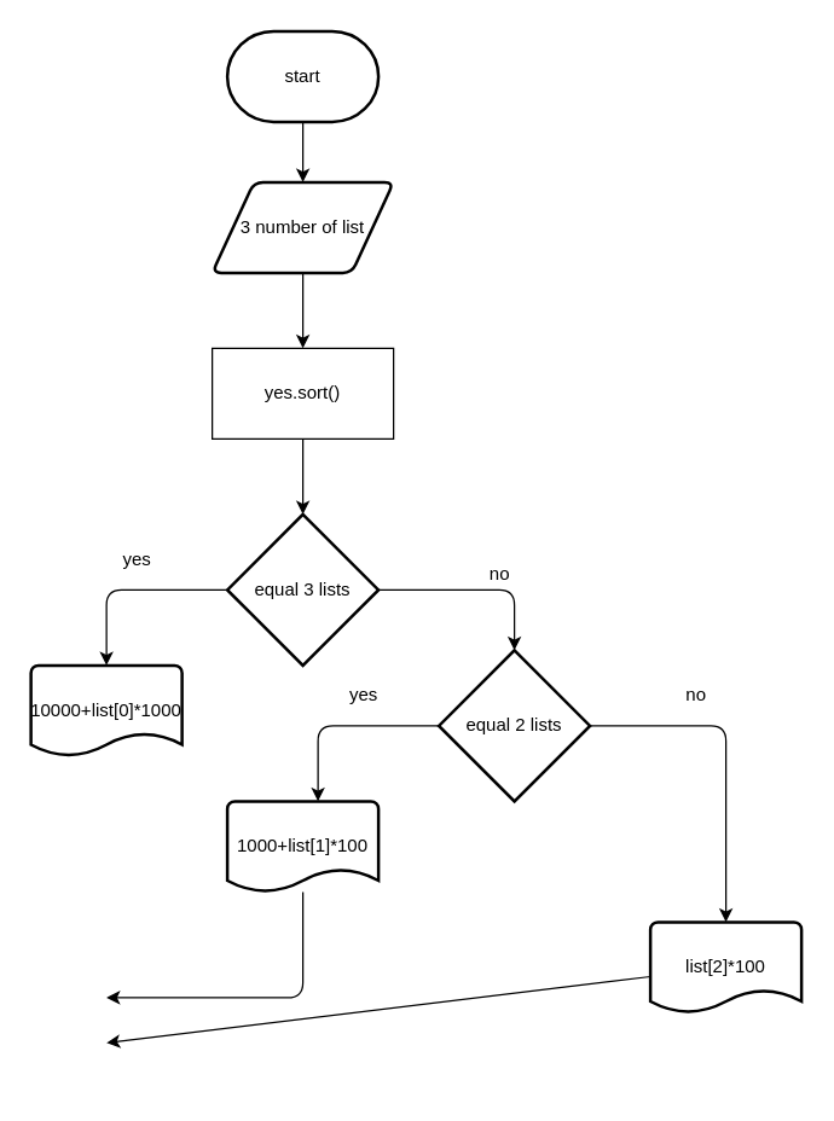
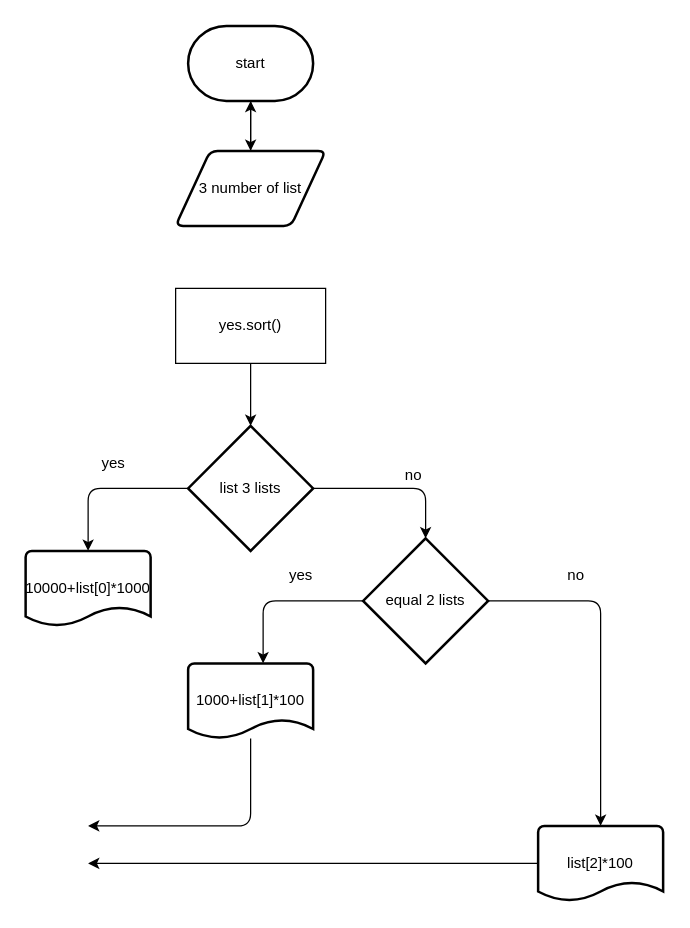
- <mxCell id="4" style="edgeStyle=orthogonalEdgeStyle;rounded=0;orthogonalLoop=1;jettySize=auto;html=1;entryX=0.5;entryY=0;entryDx=0;entryDy=0;" edge="1" parent="1" source="5" target="18"><mxGeometry relative="1" as="geometry" /></mxCell>
+ <mxCell id="4" style="edgeStyle=orthogonalEdgeStyle;rounded=0;orthogonalLoop=1;jettySize=auto;html=1;" edge="1" parent="1" source="5" target="3"><mxGeometry relative="1" as="geometry" /></mxCell>
- <mxCell id="8" value="equal 3 lists" style="strokeWidth=2;html=1;shape=mxgraph.flowchart.decision;whiteSpace=wrap;" parent="1" vertex="1"><mxGeometry x="150" y="340" width="100" height="100" as="geometry" /></mxCell>
+ <mxCell id="8" value="list 3 lists" style="strokeWidth=2;html=1;shape=mxgraph.flowchart.decision;whiteSpace=wrap;" parent="1" vertex="1"><mxGeometry x="150" y="340" width="100" height="100" as="geometry" /></mxCell>
- <mxCell id="16" value="list[2]*100" style="strokeWidth=2;html=1;shape=mxgraph.flowchart.document2;whiteSpace=wrap;size=0.25;" parent="1" vertex="1"><mxGeometry x="430" y="610" width="100" height="60" as="geometry" /></mxCell>
+ <mxCell id="16" value="list[2]*100" style="strokeWidth=2;html=1;shape=mxgraph.flowchart.document2;whiteSpace=wrap;size=0.25;" parent="1" vertex="1"><mxGeometry x="430" y="660" width="100" height="60" as="geometry" /></mxCell>
